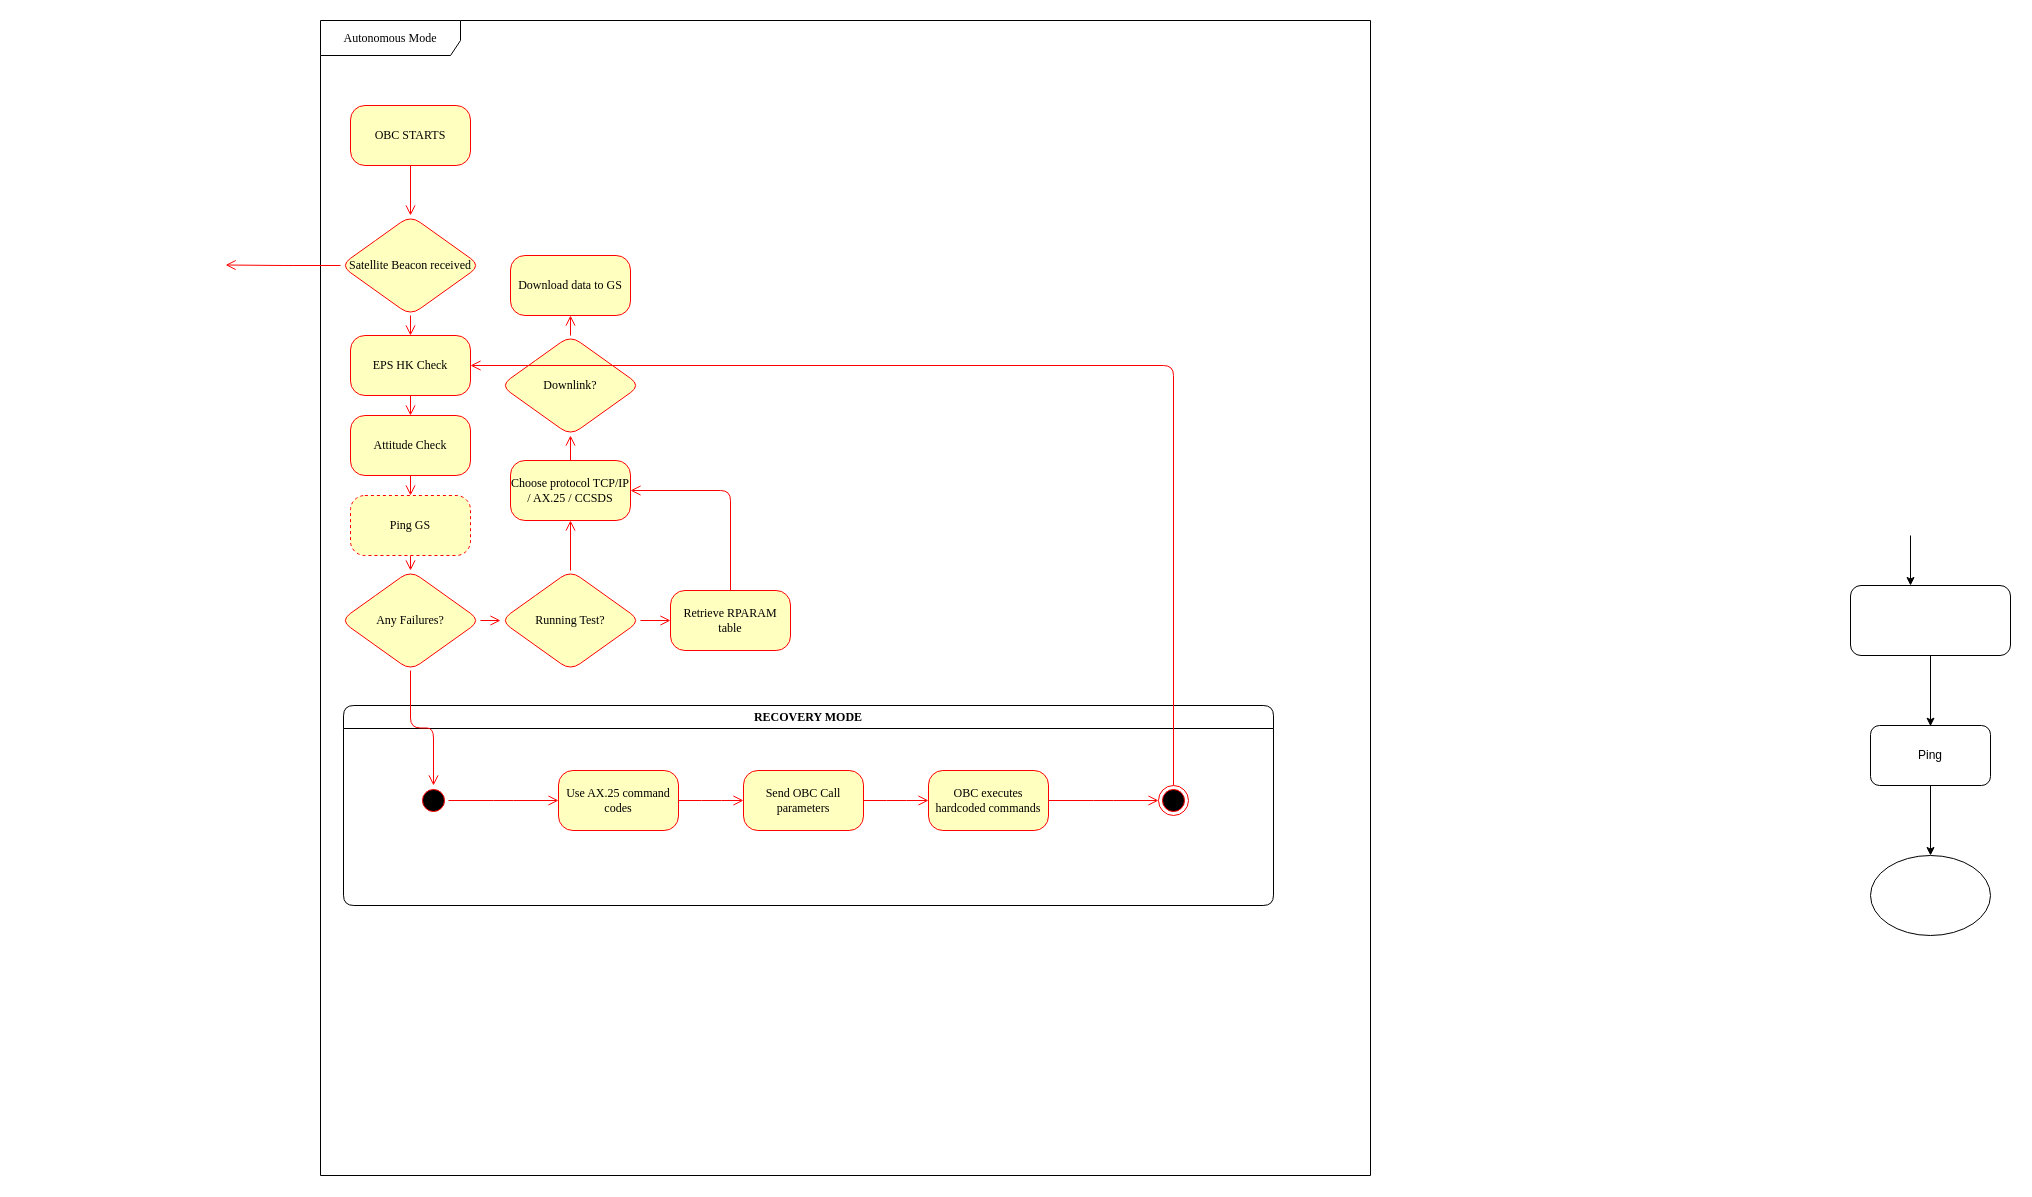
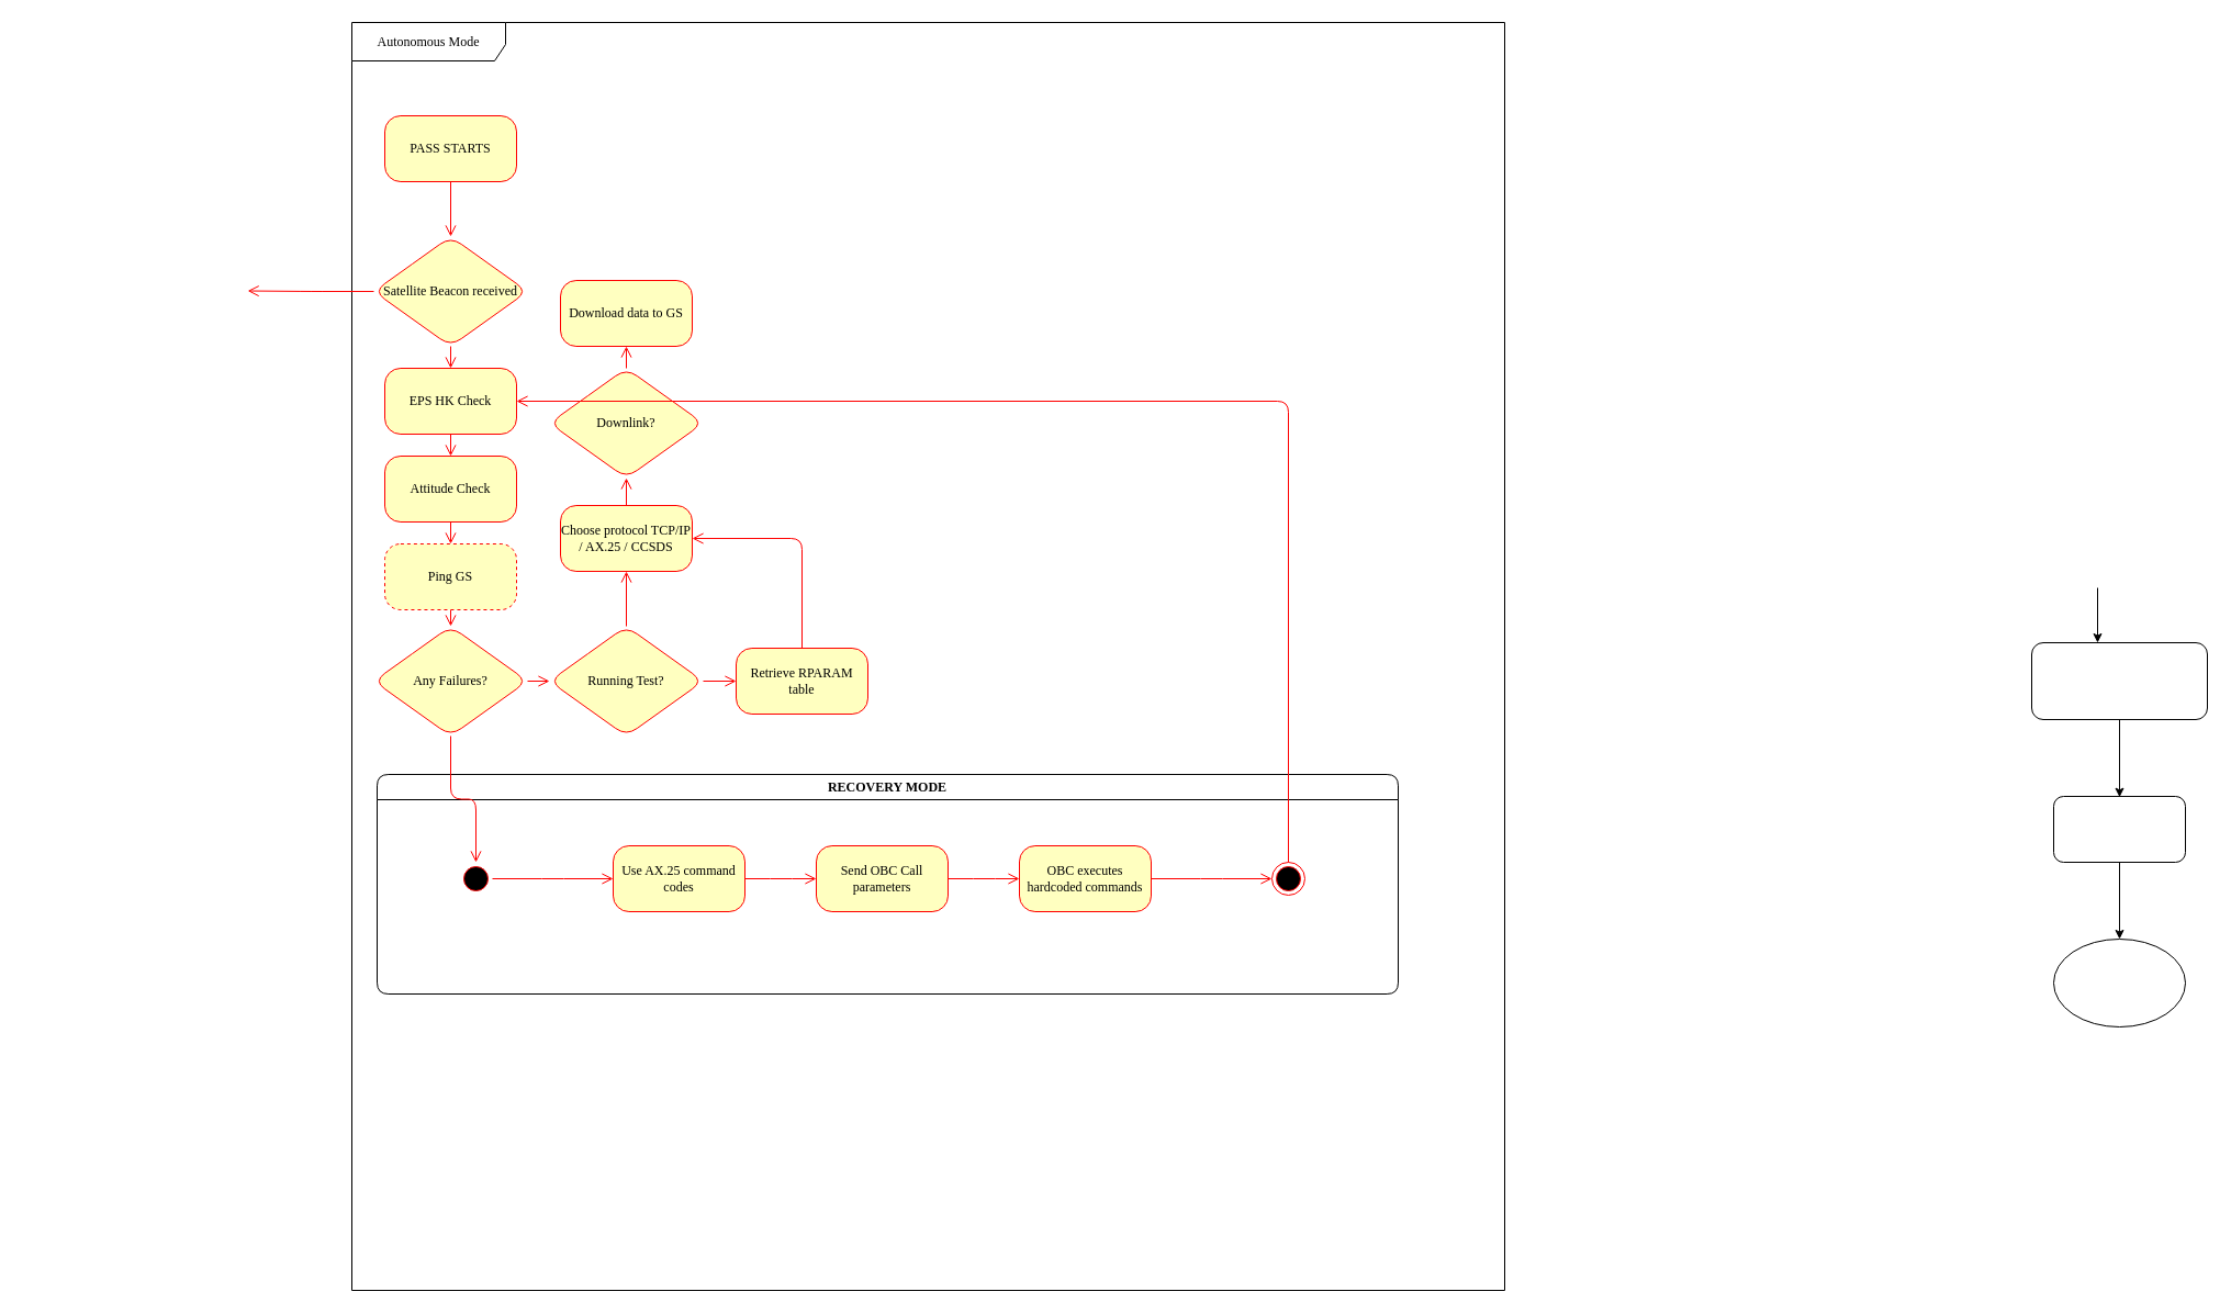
- <mxCell id="21" value="OBC STARTS" style="rounded=1;whiteSpace=wrap;html=1;arcSize=24;fillColor=#ffffc0;strokeColor=#ff0000;shadow=0;comic=0;labelBackgroundColor=none;fontFamily=Verdana;fontSize=12;fontColor=#000000;align=center;" vertex="1" parent="1"><mxGeometry x="350" y="105" width="120" height="60" as="geometry" /></mxCell>
+ <mxCell id="21" value="PASS STARTS" style="rounded=1;whiteSpace=wrap;html=1;arcSize=24;fillColor=#ffffc0;strokeColor=#ff0000;shadow=0;comic=0;labelBackgroundColor=none;fontFamily=Verdana;fontSize=12;fontColor=#000000;align=center;" vertex="1" parent="1"><mxGeometry x="350" y="105" width="120" height="60" as="geometry" /></mxCell>
- <mxCell id="17" value="Ping" style="text;html=1;align=center;verticalAlign=middle;whiteSpace=wrap;rounded=0;" parent="1" vertex="1"><mxGeometry x="1900" y="740" width="60" height="30" as="geometry" /></mxCell>
